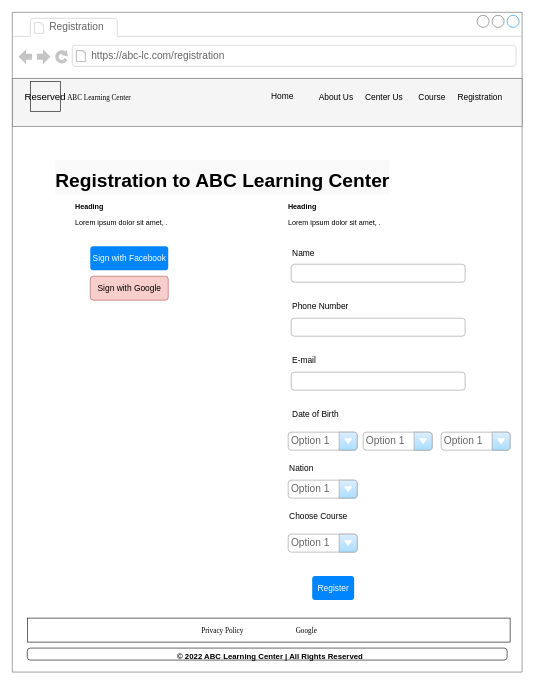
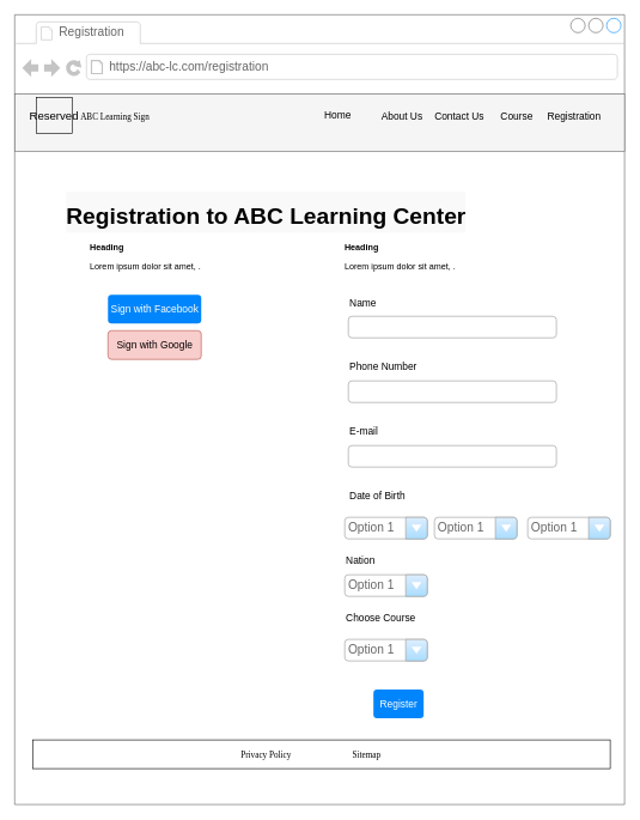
- <mxCell id="11" value="&lt;div style=&quot;&quot;&gt;&lt;span style=&quot;font-family: &amp;quot;Times New Roman&amp;quot;; background-color: initial;&quot;&gt;&lt;font style=&quot;font-size: 12px;&quot;&gt;ABC Learning Center&lt;/font&gt;&lt;/span&gt;&lt;/div&gt;" style="text;html=1;strokeColor=none;fillColor=none;align=left;verticalAlign=middle;whiteSpace=wrap;rounded=0;fontSize=16;fontColor=#000000;" vertex="1" parent="5"><mxGeometry x="90" y="20" width="110" height="20" as="geometry" /></mxCell>
+ <mxCell id="11" value="&lt;div style=&quot;&quot;&gt;&lt;span style=&quot;font-family: &amp;quot;Times New Roman&amp;quot;; background-color: initial;&quot;&gt;&lt;font style=&quot;font-size: 12px;&quot;&gt;ABC Learning Sign&lt;/font&gt;&lt;/span&gt;&lt;/div&gt;" style="text;html=1;strokeColor=none;fillColor=none;align=left;verticalAlign=middle;whiteSpace=wrap;rounded=0;fontSize=16;fontColor=#000000;" vertex="1" parent="5"><mxGeometry x="90" y="20" width="110" height="20" as="geometry" /></mxCell>
- <mxCell id="7" value="Center Us" style="fillColor=none;strokeColor=none;fontSize=14;fontColor=#000000;" vertex="1" parent="5"><mxGeometry x="590" y="10" width="60" height="40" as="geometry" /></mxCell>
+ <mxCell id="7" value="Contact Us" style="fillColor=none;strokeColor=none;fontSize=14;fontColor=#000000;" vertex="1" parent="5"><mxGeometry x="590" y="10" width="60" height="40" as="geometry" /></mxCell>
- <mxCell id="16" value="Google" style="shape=rect;strokeColor=none;fillColor=none;fontSize=12;fontColor=#000000;dashed=0;labelBackgroundColor=none;fontFamily=Times New Roman;" vertex="1" parent="14"><mxGeometry x="365" width="201.25" height="40" as="geometry" /></mxCell>
+ <mxCell id="16" value="Sitemap" style="shape=rect;strokeColor=none;fillColor=none;fontSize=12;fontColor=#000000;dashed=0;labelBackgroundColor=none;fontFamily=Times New Roman;" vertex="1" parent="14"><mxGeometry x="365" width="201.25" height="40" as="geometry" /></mxCell>
- <mxCell id="13" value="&lt;h1&gt;&lt;font style=&quot;font-size: 13px;&quot; color=&quot;#000000&quot;&gt;© 2022 ABC Learning Center | All Rights Reserved&lt;/font&gt;&lt;/h1&gt;" style="html=1;shadow=0;dashed=0;shape=mxgraph.bootstrap.rrect;rSize=5;strokeColor=default;strokeWidth=1;fillColor=none;fontColor=#59B958;whiteSpace=wrap;align=center;verticalAlign=middle;spacingLeft=10;" vertex="1" parent="2"><mxGeometry x="25" y="1060" width="800" height="20" as="geometry" /></mxCell>
